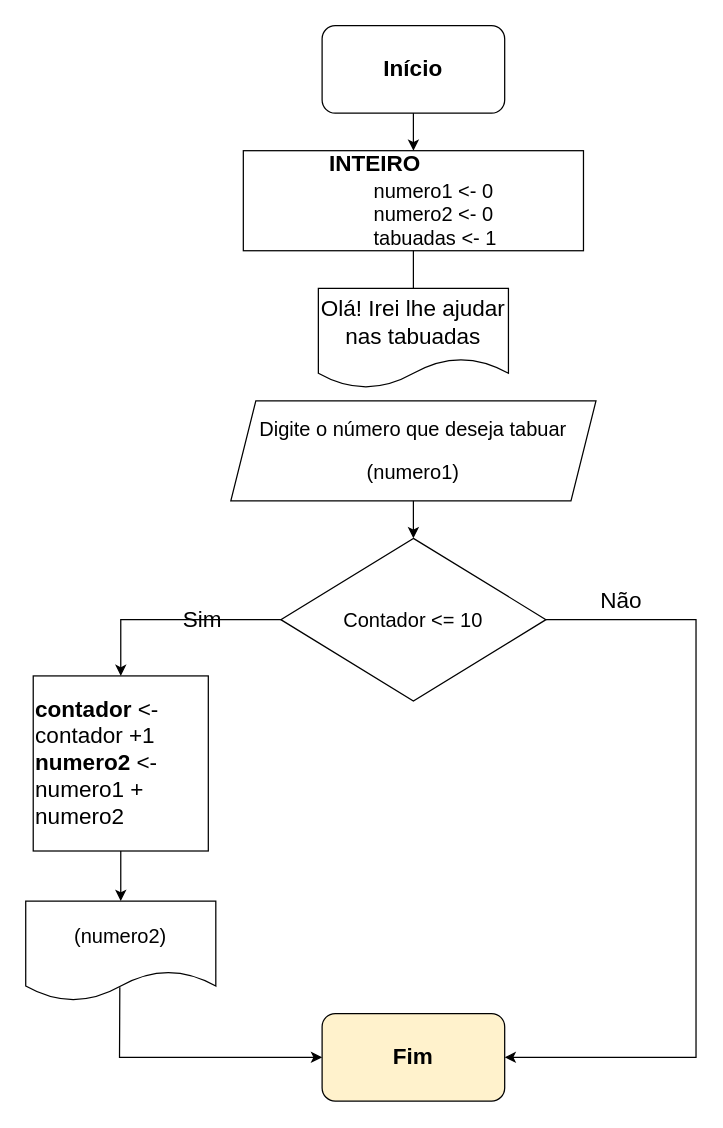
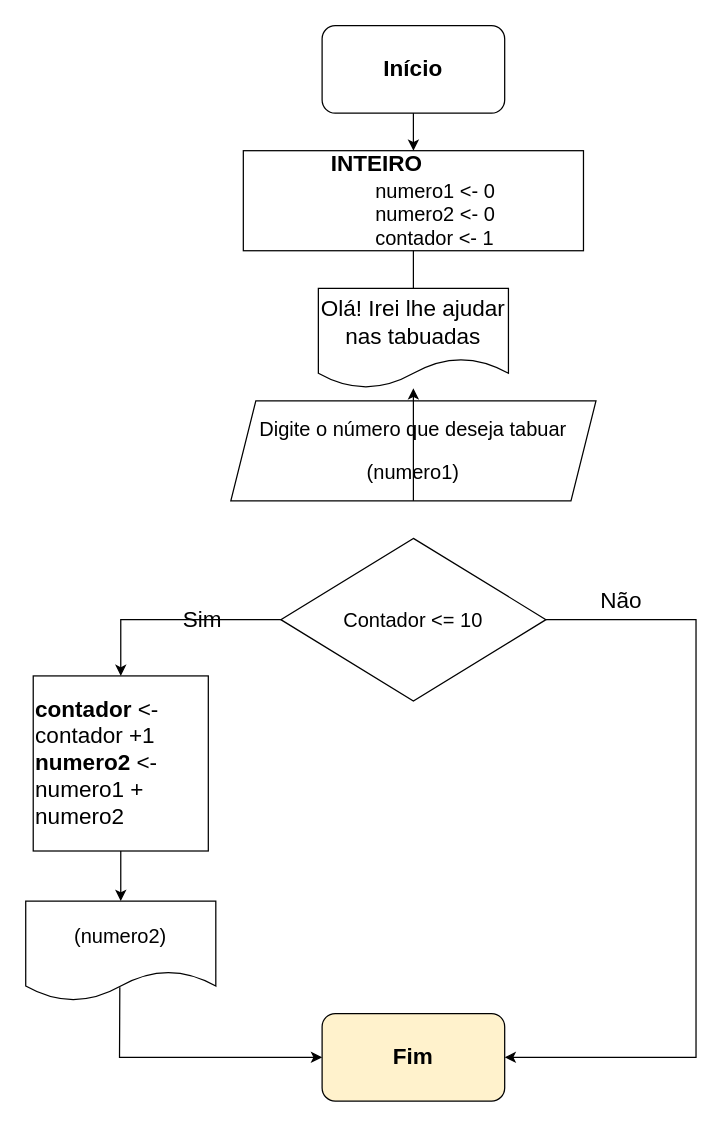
- <mxCell id="4" value="&lt;div align=&quot;left&quot;&gt;&lt;font style=&quot;font-size: 18px;&quot;&gt;&lt;b&gt;INTEIRO&lt;/b&gt;&lt;/font&gt;&lt;/div&gt;&lt;div align=&quot;left&quot;&gt;&lt;font size=&quot;3&quot;&gt;&lt;b&gt;&lt;span style=&quot;white-space: pre;&quot;&gt;&#09;&lt;/span&gt;&lt;/b&gt;numero1 &amp;lt;- 0&lt;br&gt;&lt;span style=&quot;white-space: pre;&quot;&gt;&#09;&lt;/span&gt;numero2 &amp;lt;- 0&lt;br&gt;&lt;span style=&quot;white-space: pre;&quot;&gt;&#09;&lt;/span&gt;tabuadas &amp;lt;- 1&lt;b&gt;&lt;br&gt;&lt;/b&gt;&lt;/font&gt;&lt;/div&gt;" style="rounded=0;whiteSpace=wrap;html=1;" vertex="1" parent="1"><mxGeometry x="194" y="120" width="272" height="80" as="geometry" /></mxCell>
+ <mxCell id="4" value="&lt;div align=&quot;left&quot;&gt;&lt;font style=&quot;font-size: 18px;&quot;&gt;&lt;b&gt;INTEIRO&lt;/b&gt;&lt;/font&gt;&lt;/div&gt;&lt;div align=&quot;left&quot;&gt;&lt;font size=&quot;3&quot;&gt;&lt;b&gt;&lt;span style=&quot;white-space: pre;&quot;&gt;&#09;&lt;/span&gt;&lt;/b&gt;numero1 &amp;lt;- 0&lt;br&gt;&lt;span style=&quot;white-space: pre;&quot;&gt;&#09;&lt;/span&gt;numero2 &amp;lt;- 0&lt;br&gt;&lt;span style=&quot;white-space: pre;&quot;&gt;&#09;&lt;/span&gt;contador &amp;lt;- 1&lt;b&gt;&lt;br&gt;&lt;/b&gt;&lt;/font&gt;&lt;/div&gt;" style="rounded=0;whiteSpace=wrap;html=1;" vertex="1" parent="1"><mxGeometry x="194" y="120" width="272" height="80" as="geometry" /></mxCell>
- <mxCell id="10" value="" style="endArrow=classic;html=1;rounded=0;entryX=0.5;entryY=0;entryDx=0;entryDy=0;exitX=0.5;exitY=1;exitDx=0;exitDy=0;" edge="1" parent="1" source="8" target="9"><mxGeometry width="50" height="50" relative="1" as="geometry"><mxPoint x="326" y="450" as="sourcePoint" /><mxPoint x="376" y="400" as="targetPoint" /></mxGeometry></mxCell>
+ <mxCell id="10" value="" style="endArrow=classic;html=1;rounded=0;exitX=0.5;exitY=1;exitDx=0;exitDy=0;" edge="1" parent="1" source="8" target="6"><mxGeometry width="50" height="50" relative="1" as="geometry"><mxPoint x="326" y="450" as="sourcePoint" /><mxPoint x="376" y="400" as="targetPoint" /></mxGeometry></mxCell>
